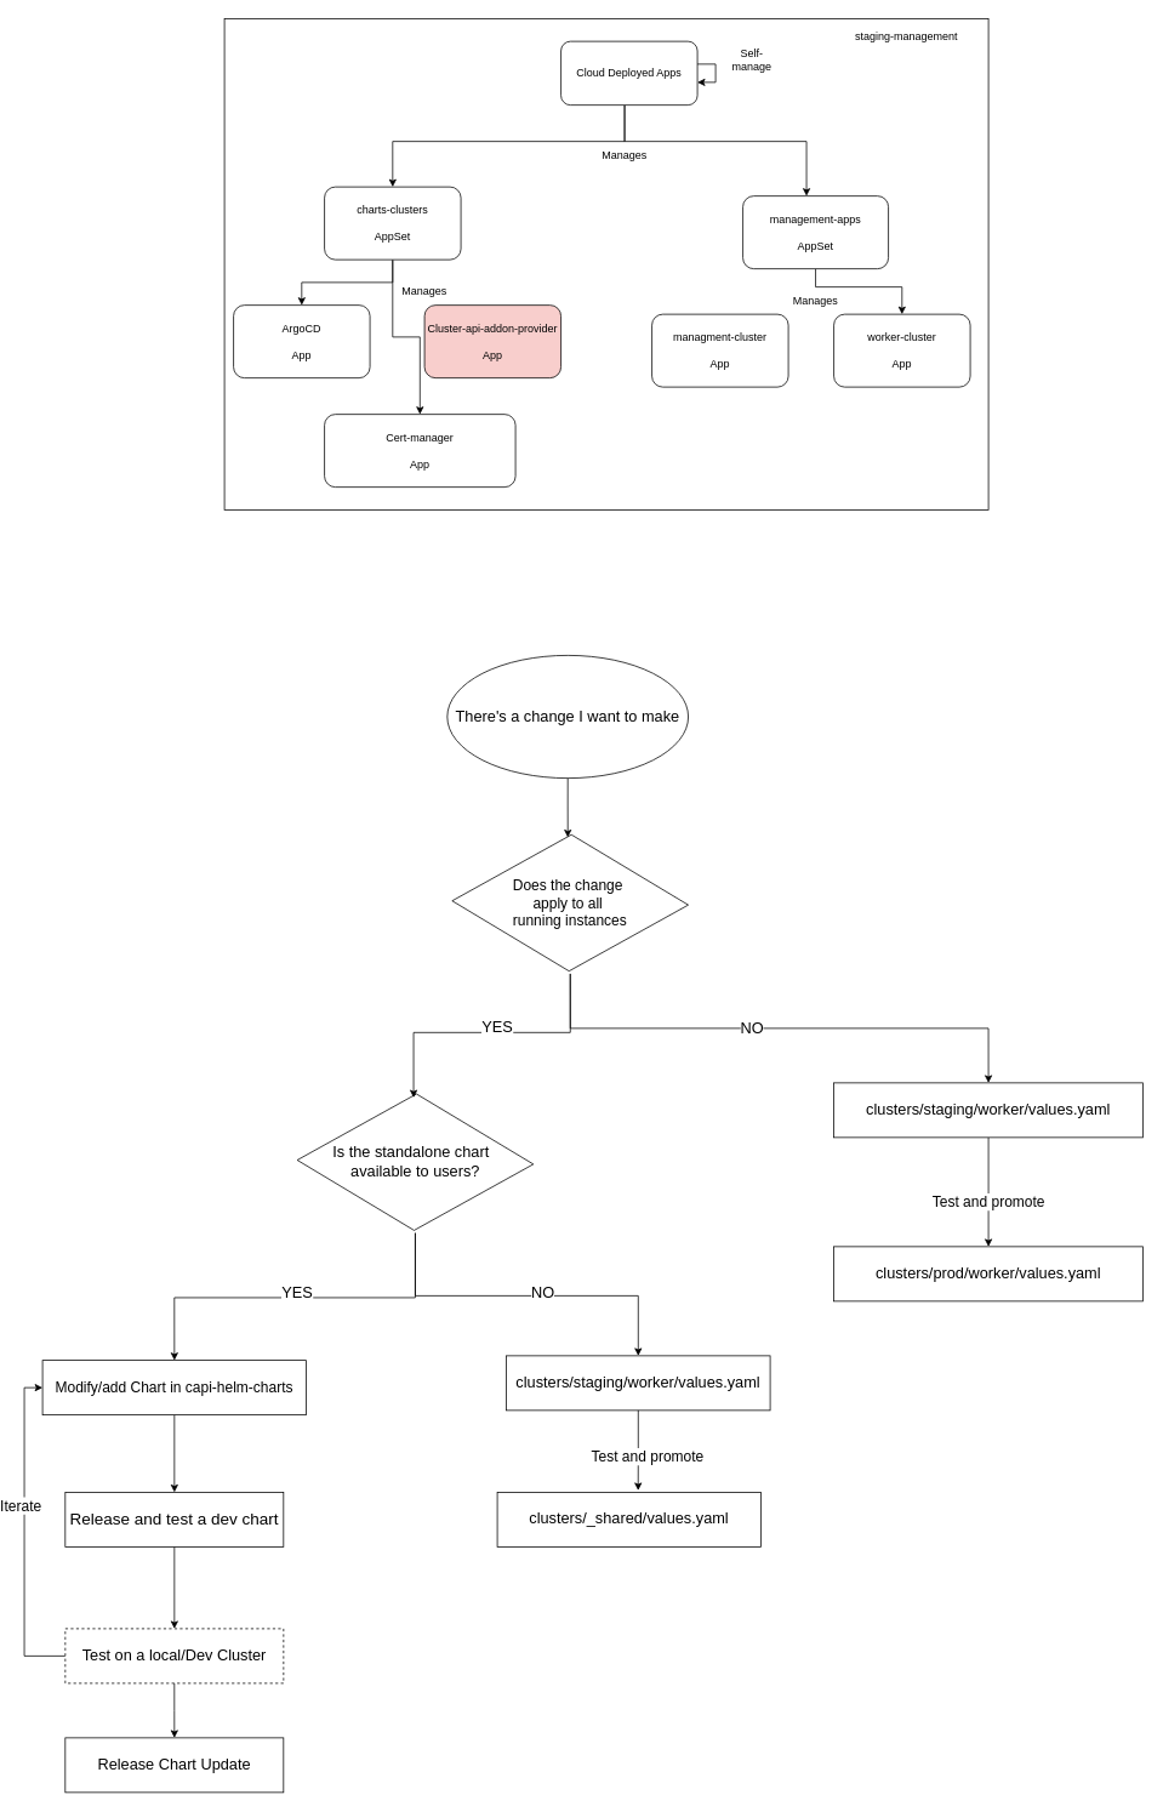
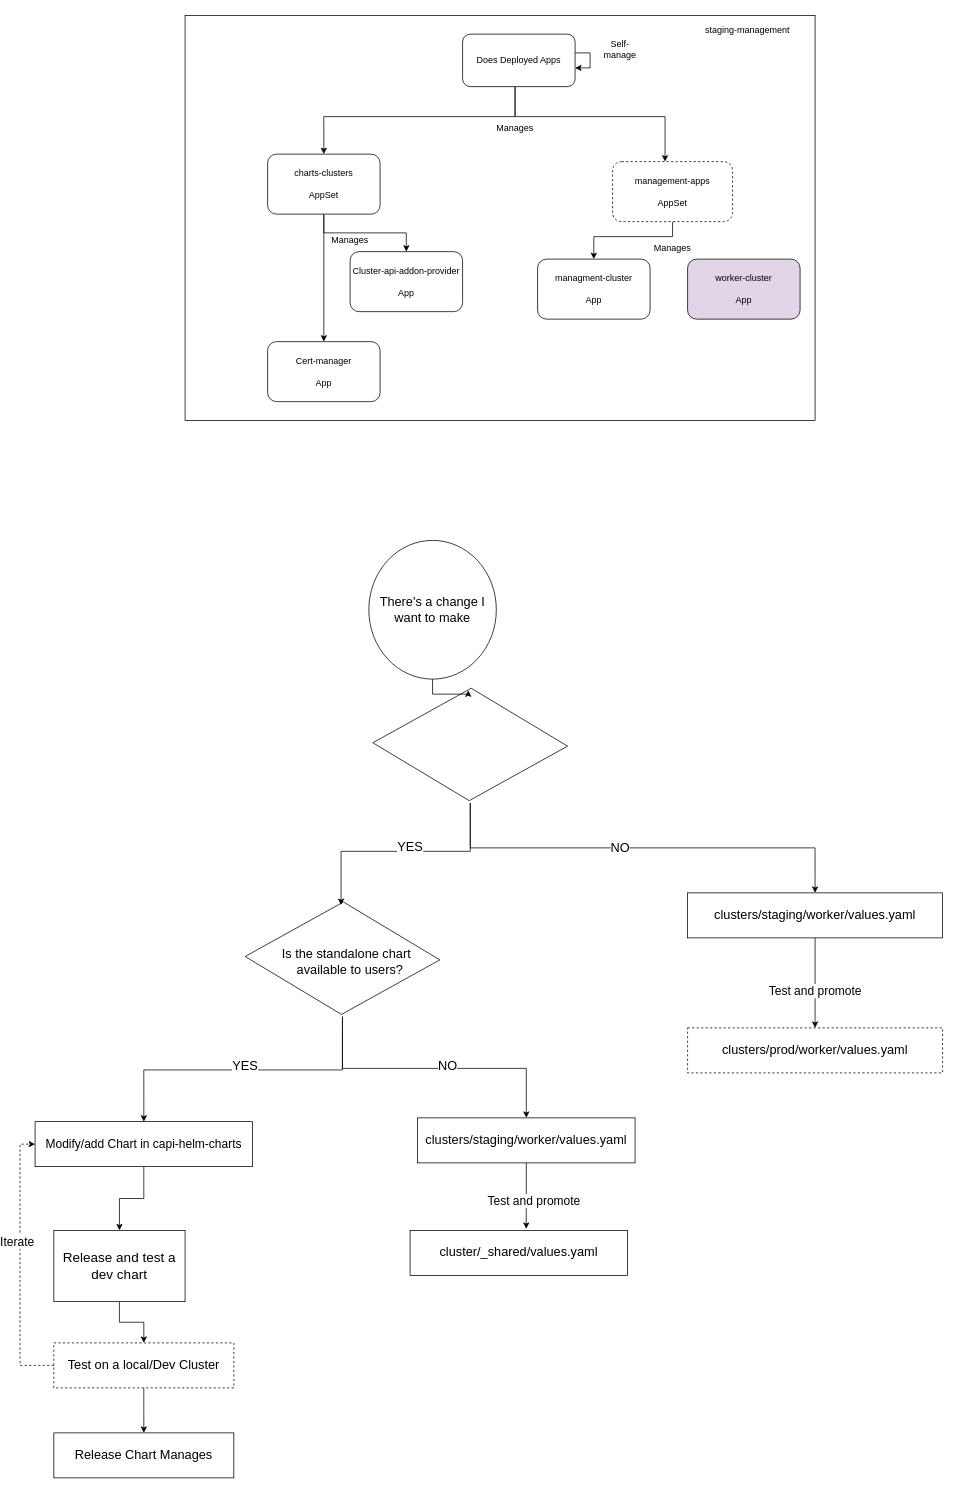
- <mxCell id="12" value="&lt;div&gt;Cloud Deployed Apps&lt;/div&gt;" style="rounded=1;whiteSpace=wrap;html=1;" parent="1" vertex="1"><mxGeometry x="610.94" y="45" width="150" height="70" as="geometry" /></mxCell>
+ <mxCell id="12" value="&lt;div&gt;Does Deployed Apps&lt;/div&gt;" style="rounded=1;whiteSpace=wrap;html=1;" parent="1" vertex="1"><mxGeometry x="610.94" y="45" width="150" height="70" as="geometry" /></mxCell>
- <mxCell id="9" value="management-apps&lt;br&gt;&lt;br&gt;&lt;div&gt;AppSet&lt;br&gt;&lt;/div&gt;" style="rounded=1;whiteSpace=wrap;html=1;" parent="1" vertex="1"><mxGeometry x="810.94" y="215" width="160" height="80" as="geometry" /></mxCell>
+ <mxCell id="9" value="management-apps&lt;br&gt;&lt;br&gt;&lt;div&gt;AppSet&lt;br&gt;&lt;/div&gt;" style="rounded=1;whiteSpace=wrap;html=1;dashed=1;" parent="1" vertex="1"><mxGeometry x="810.94" y="215" width="160" height="80" as="geometry" /></mxCell>
+ <mxCell id="7" style="edgeStyle=orthogonalEdgeStyle;rounded=0;orthogonalLoop=1;jettySize=auto;html=1;" parent="1" source="9" target="17" edge="1"><mxGeometry relative="1" as="geometry"><Array as="points"><mxPoint x="890.94" y="315" /><mxPoint x="785.94" y="315" /></Array></mxGeometry></mxCell>
- <mxCell id="8" style="edgeStyle=orthogonalEdgeStyle;rounded=0;orthogonalLoop=1;jettySize=auto;html=1;" parent="1" source="9" target="18" edge="1"><mxGeometry relative="1" as="geometry"><Array as="points"><mxPoint x="890.94" y="315" /><mxPoint x="985.94" y="315" /></Array></mxGeometry></mxCell>
+ <mxCell id="4" style="edgeStyle=orthogonalEdgeStyle;rounded=0;orthogonalLoop=1;jettySize=auto;html=1;" parent="1" source="6" target="15" edge="1"><mxGeometry relative="1" as="geometry" /></mxCell>
- <mxCell id="3" style="edgeStyle=orthogonalEdgeStyle;rounded=0;orthogonalLoop=1;jettySize=auto;html=1;entryX=0.5;entryY=0;entryDx=0;entryDy=0;" parent="1" source="6" target="14" edge="1"><mxGeometry relative="1" as="geometry" /></mxCell>
- <mxCell id="14" value="ArgoCD&lt;br&gt;&lt;br&gt;&lt;div&gt;App&lt;/div&gt;" style="rounded=1;whiteSpace=wrap;html=1;" parent="1" vertex="1"><mxGeometry x="250.94" y="335" width="150" height="80" as="geometry" /></mxCell>
- <mxCell id="15" value="Cluster-api-addon-provider&lt;br&gt;&lt;br&gt;&lt;div&gt;App&lt;/div&gt;" style="rounded=1;whiteSpace=wrap;html=1;fillColor=#f8cecc;" parent="1" vertex="1"><mxGeometry x="460.94" y="335" width="150" height="80" as="geometry" /></mxCell>
+ <mxCell id="15" value="Cluster-api-addon-provider&lt;br&gt;&lt;br&gt;&lt;div&gt;App&lt;/div&gt;" style="rounded=1;whiteSpace=wrap;html=1;" parent="1" vertex="1"><mxGeometry x="460.94" y="335" width="150" height="80" as="geometry" /></mxCell>
- <mxCell id="18" value="worker-cluster&lt;br&gt;&lt;br&gt;&lt;div&gt;App&lt;/div&gt;" style="rounded=1;whiteSpace=wrap;html=1;" parent="1" vertex="1"><mxGeometry x="910.94" y="345" width="150" height="80" as="geometry" /></mxCell>
+ <mxCell id="18" value="worker-cluster&lt;br&gt;&lt;br&gt;&lt;div&gt;App&lt;/div&gt;" style="rounded=1;whiteSpace=wrap;html=1;fillColor=#e1d5e7;" parent="1" vertex="1"><mxGeometry x="910.94" y="345" width="150" height="80" as="geometry" /></mxCell>
- <mxCell id="16" value="Cert-manager&lt;br&gt;&lt;br&gt;&lt;div&gt;App&lt;/div&gt;" style="rounded=1;whiteSpace=wrap;html=1;" parent="1" vertex="1"><mxGeometry x="350.94" y="455" width="210" height="80" as="geometry" /></mxCell>
+ <mxCell id="16" value="Cert-manager&lt;br&gt;&lt;br&gt;&lt;div&gt;App&lt;/div&gt;" style="rounded=1;whiteSpace=wrap;html=1;" parent="1" vertex="1"><mxGeometry x="350.94" y="455" width="150" height="80" as="geometry" /></mxCell>
- <mxCell id="28" value="&lt;font style=&quot;font-size: 17px;&quot;&gt;There's a change I want to make&lt;/font&gt;" style="ellipse;whiteSpace=wrap;html=1;" parent="1" vertex="1"><mxGeometry x="485.94" y="720" width="265" height="135" as="geometry" /></mxCell>
+ <mxCell id="28" value="&lt;font style=&quot;font-size: 17px;&quot;&gt;There's a change I want to make&lt;/font&gt;" style="ellipse;whiteSpace=wrap;html=1;" parent="1" vertex="1"><mxGeometry x="485.94" y="720" width="170" height="185" as="geometry" /></mxCell>
- <mxCell id="33" value="&lt;div align=&quot;center&quot;&gt;&lt;font style=&quot;font-size: 16px;&quot;&gt;Does the change&amp;nbsp;&lt;/font&gt;&lt;/div&gt;&lt;div align=&quot;center&quot;&gt;&lt;font style=&quot;font-size: 16px;&quot;&gt;apply&amp;nbsp;to all&amp;nbsp;&lt;/font&gt;&lt;/div&gt;&lt;div&gt;&lt;font style=&quot;font-size: 16px;&quot;&gt;running instances&lt;/font&gt;&lt;/div&gt;" style="text;html=1;align=center;verticalAlign=middle;whiteSpace=wrap;rounded=0;" vertex="1" parent="1"><mxGeometry x="511.1" y="945.65" width="220" height="92.9" as="geometry" /></mxCell>
- <mxCell id="40" value="&lt;div&gt;&lt;font style=&quot;font-size: 17px;&quot;&gt;Is the standalone chart&amp;nbsp;&amp;nbsp;&lt;/font&gt;&lt;/div&gt;&lt;div&gt;&lt;font style=&quot;font-size: 17px;&quot;&gt;available to users?&lt;/font&gt;&lt;/div&gt;" style="text;html=1;align=center;verticalAlign=middle;whiteSpace=wrap;rounded=0;" vertex="1" parent="1"><mxGeometry x="340.77" y="1230.65" width="220" height="92.9" as="geometry" /></mxCell>
+ <mxCell id="40" value="&lt;div&gt;&lt;font style=&quot;font-size: 17px;&quot;&gt;Is the standalone chart&amp;nbsp;&amp;nbsp;&lt;/font&gt;&lt;/div&gt;&lt;div&gt;&lt;font style=&quot;font-size: 17px;&quot;&gt;available to users?&lt;/font&gt;&lt;/div&gt;" style="text;html=1;align=center;verticalAlign=middle;whiteSpace=wrap;rounded=0;" vertex="1" parent="1"><mxGeometry x="350.77" y="1235.65" width="220" height="92.9" as="geometry" /></mxCell>
- <mxCell id="26" value="&lt;font style=&quot;font-size: 17px;&quot;&gt;clusters/prod/worker/values.yaml&lt;/font&gt;" style="rounded=0;whiteSpace=wrap;html=1;" parent="1" vertex="1"><mxGeometry x="910.94" y="1370" width="340" height="60" as="geometry" /></mxCell>
+ <mxCell id="26" value="&lt;font style=&quot;font-size: 17px;&quot;&gt;clusters/prod/worker/values.yaml&lt;/font&gt;" style="rounded=0;whiteSpace=wrap;html=1;dashed=1;" parent="1" vertex="1"><mxGeometry x="910.94" y="1370" width="340" height="60" as="geometry" /></mxCell>
- <mxCell id="45" value="&lt;font style=&quot;font-size: 18px;&quot;&gt;Release and test a dev chart&lt;/font&gt;" style="rounded=0;whiteSpace=wrap;html=1;" vertex="1" parent="1"><mxGeometry x="65.94" y="1640" width="240" height="60" as="geometry" /></mxCell>
+ <mxCell id="45" value="&lt;font style=&quot;font-size: 18px;&quot;&gt;Release and test a dev chart&lt;/font&gt;" style="rounded=0;whiteSpace=wrap;html=1;" vertex="1" parent="1"><mxGeometry x="65.94" y="1640" width="175" height="95" as="geometry" /></mxCell>
- <mxCell id="51" value="&lt;font style=&quot;font-size: 17px;&quot;&gt;clusters/_shared/values.yaml&lt;/font&gt;" style="rounded=0;whiteSpace=wrap;html=1;" vertex="1" parent="1"><mxGeometry x="540.94" y="1640" width="290" height="60" as="geometry" /></mxCell>
+ <mxCell id="51" value="&lt;font style=&quot;font-size: 17px;&quot;&gt;cluster/_shared/values.yaml&lt;/font&gt;" style="rounded=0;whiteSpace=wrap;html=1;" vertex="1" parent="1"><mxGeometry x="540.94" y="1640" width="290" height="60" as="geometry" /></mxCell>
- <mxCell id="46" style="edgeStyle=orthogonalEdgeStyle;rounded=0;orthogonalLoop=1;jettySize=auto;html=1;entryX=0;entryY=0.5;entryDx=0;entryDy=0;" edge="1" parent="1" source="49" target="32"><mxGeometry relative="1" as="geometry"><Array as="points"><mxPoint x="20.94" y="1820" /><mxPoint x="20.94" y="1525" /></Array></mxGeometry></mxCell>
+ <mxCell id="46" style="edgeStyle=orthogonalEdgeStyle;rounded=0;orthogonalLoop=1;jettySize=auto;html=1;entryX=0;entryY=0.5;entryDx=0;entryDy=0;dashed=1;" edge="1" parent="1" source="49" target="32"><mxGeometry relative="1" as="geometry"><Array as="points"><mxPoint x="20.94" y="1820" /><mxPoint x="20.94" y="1525" /></Array></mxGeometry></mxCell>
- <mxCell id="50" value="&lt;font style=&quot;font-size: 17px;&quot;&gt;Release Chart Update&lt;/font&gt;" style="rounded=0;whiteSpace=wrap;html=1;" vertex="1" parent="1"><mxGeometry x="65.94" y="1910" width="240" height="60" as="geometry" /></mxCell>
+ <mxCell id="50" value="&lt;font style=&quot;font-size: 17px;&quot;&gt;Release Chart Manages&lt;/font&gt;" style="rounded=0;whiteSpace=wrap;html=1;" vertex="1" parent="1"><mxGeometry x="65.94" y="1910" width="240" height="60" as="geometry" /></mxCell>
